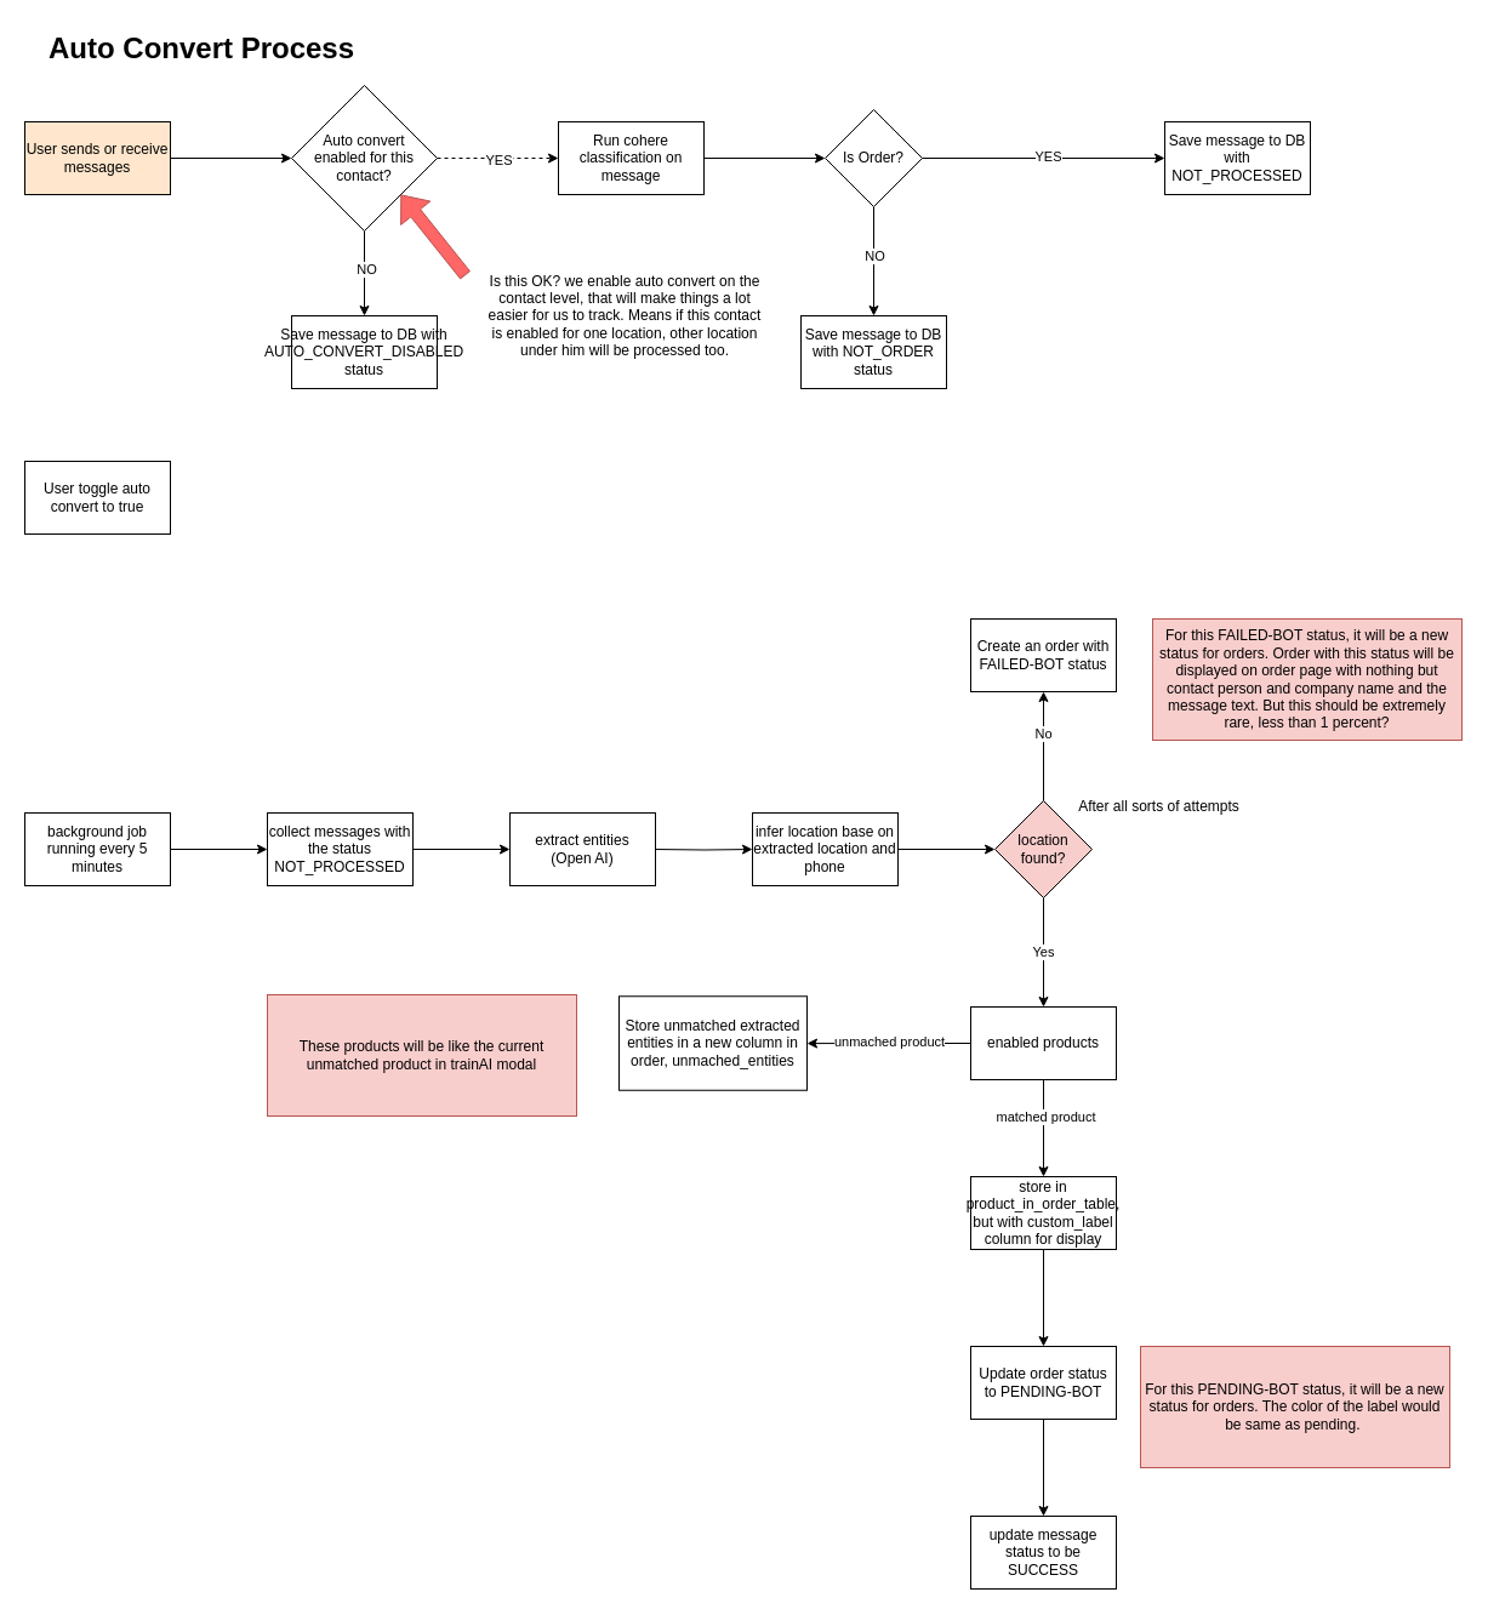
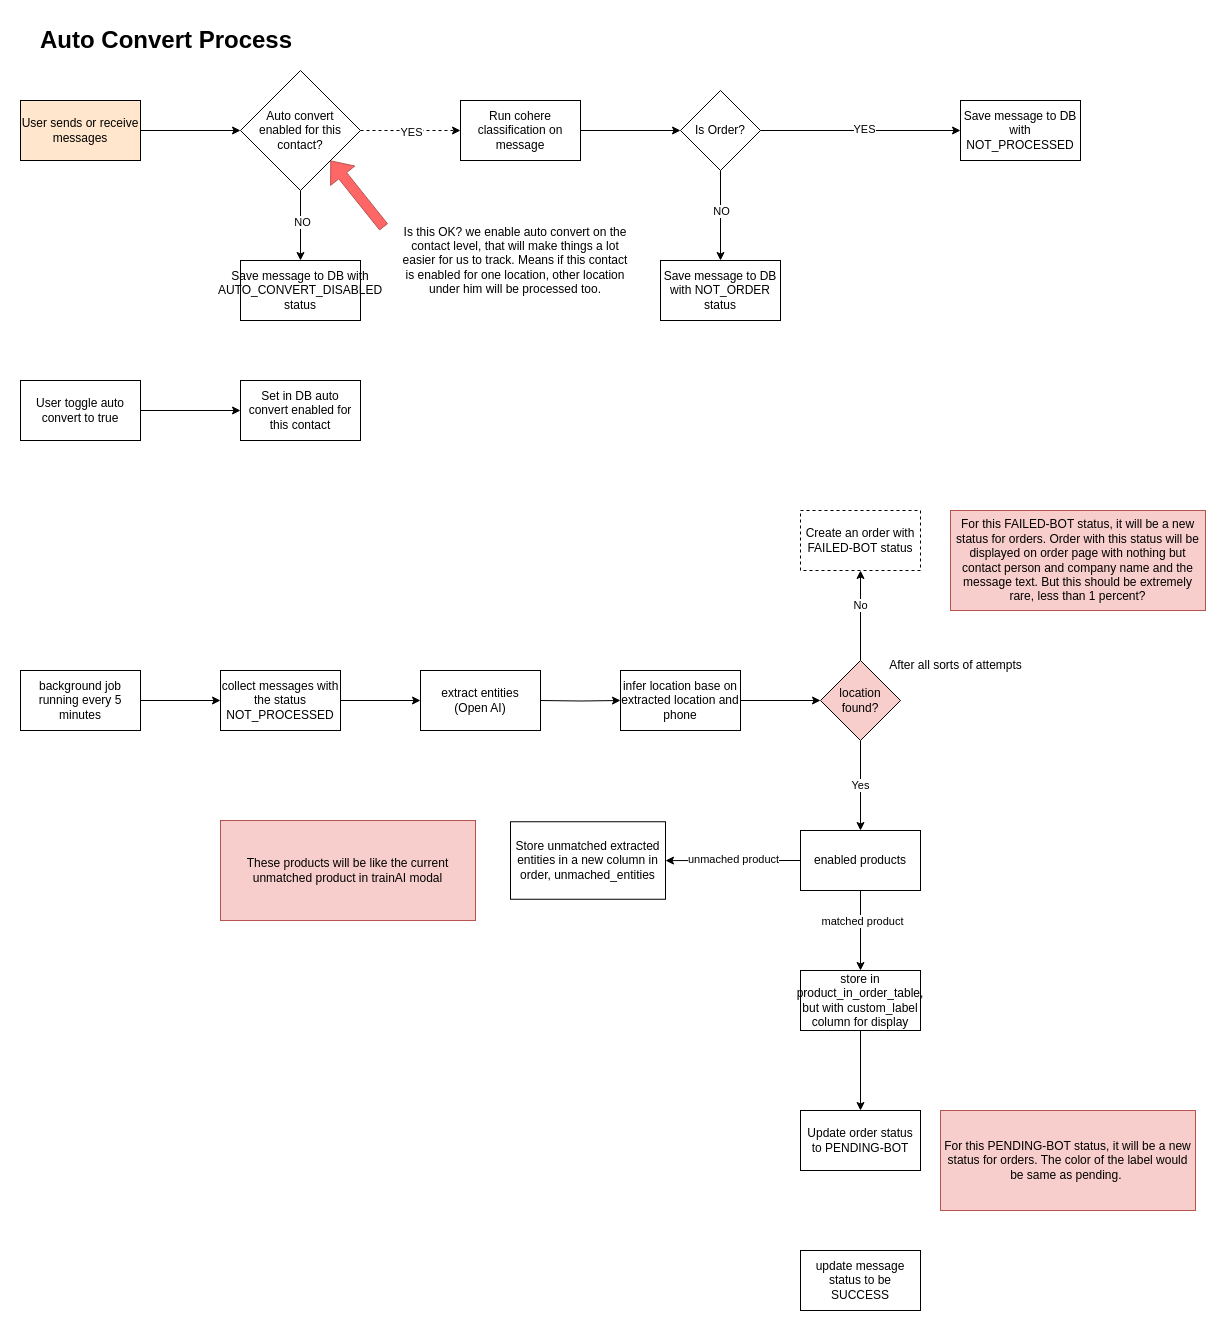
+ <mxCell id="36" value="" style="edgeStyle=orthogonalEdgeStyle;rounded=0;orthogonalLoop=1;jettySize=auto;html=1;" edge="1" parent="1" source="37" target="38"><mxGeometry relative="1" as="geometry" /></mxCell>
+ <mxCell id="38" value="Set in DB auto convert enabled for this contact" style="whiteSpace=wrap;html=1;rounded=0;" vertex="1" parent="1"><mxGeometry x="240" y="380" width="120" height="60" as="geometry" /></mxCell>
- <mxCell id="12" value="Create an order with FAILED-BOT status" style="whiteSpace=wrap;html=1;rounded=0;" parent="1" vertex="1"><mxGeometry x="800" y="510" width="120" height="60" as="geometry" /></mxCell>
+ <mxCell id="12" value="Create an order with FAILED-BOT status" style="whiteSpace=wrap;html=1;rounded=0;dashed=1;" parent="1" vertex="1"><mxGeometry x="800" y="510" width="120" height="60" as="geometry" /></mxCell>
- <mxCell id="22" value="" style="edgeStyle=orthogonalEdgeStyle;rounded=0;orthogonalLoop=1;jettySize=auto;html=1;" parent="1" source="23" target="24" edge="1"><mxGeometry relative="1" as="geometry" /></mxCell>
